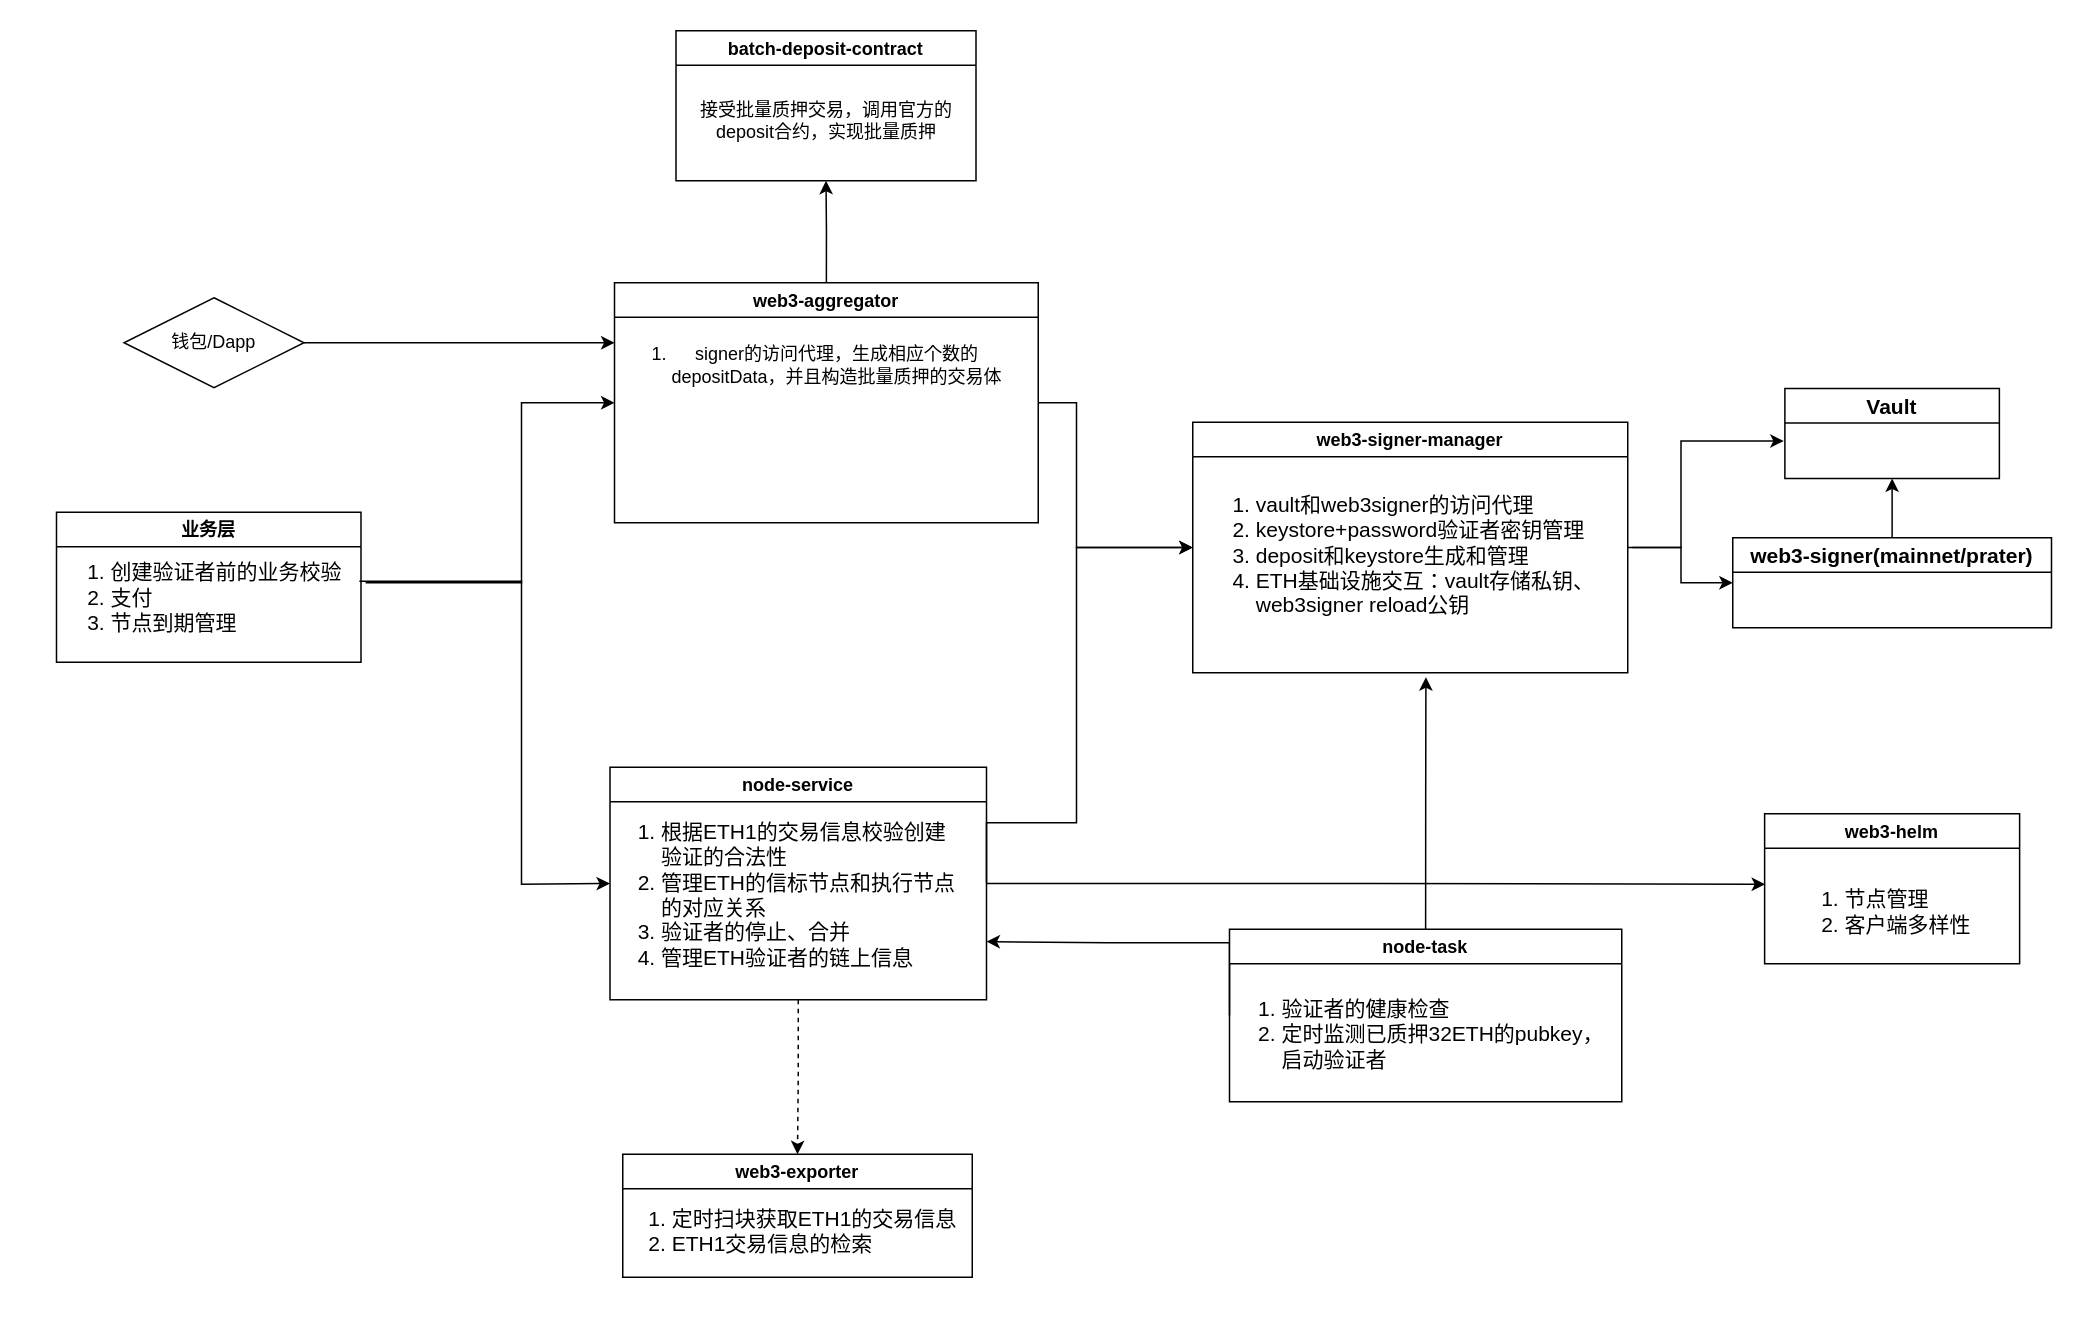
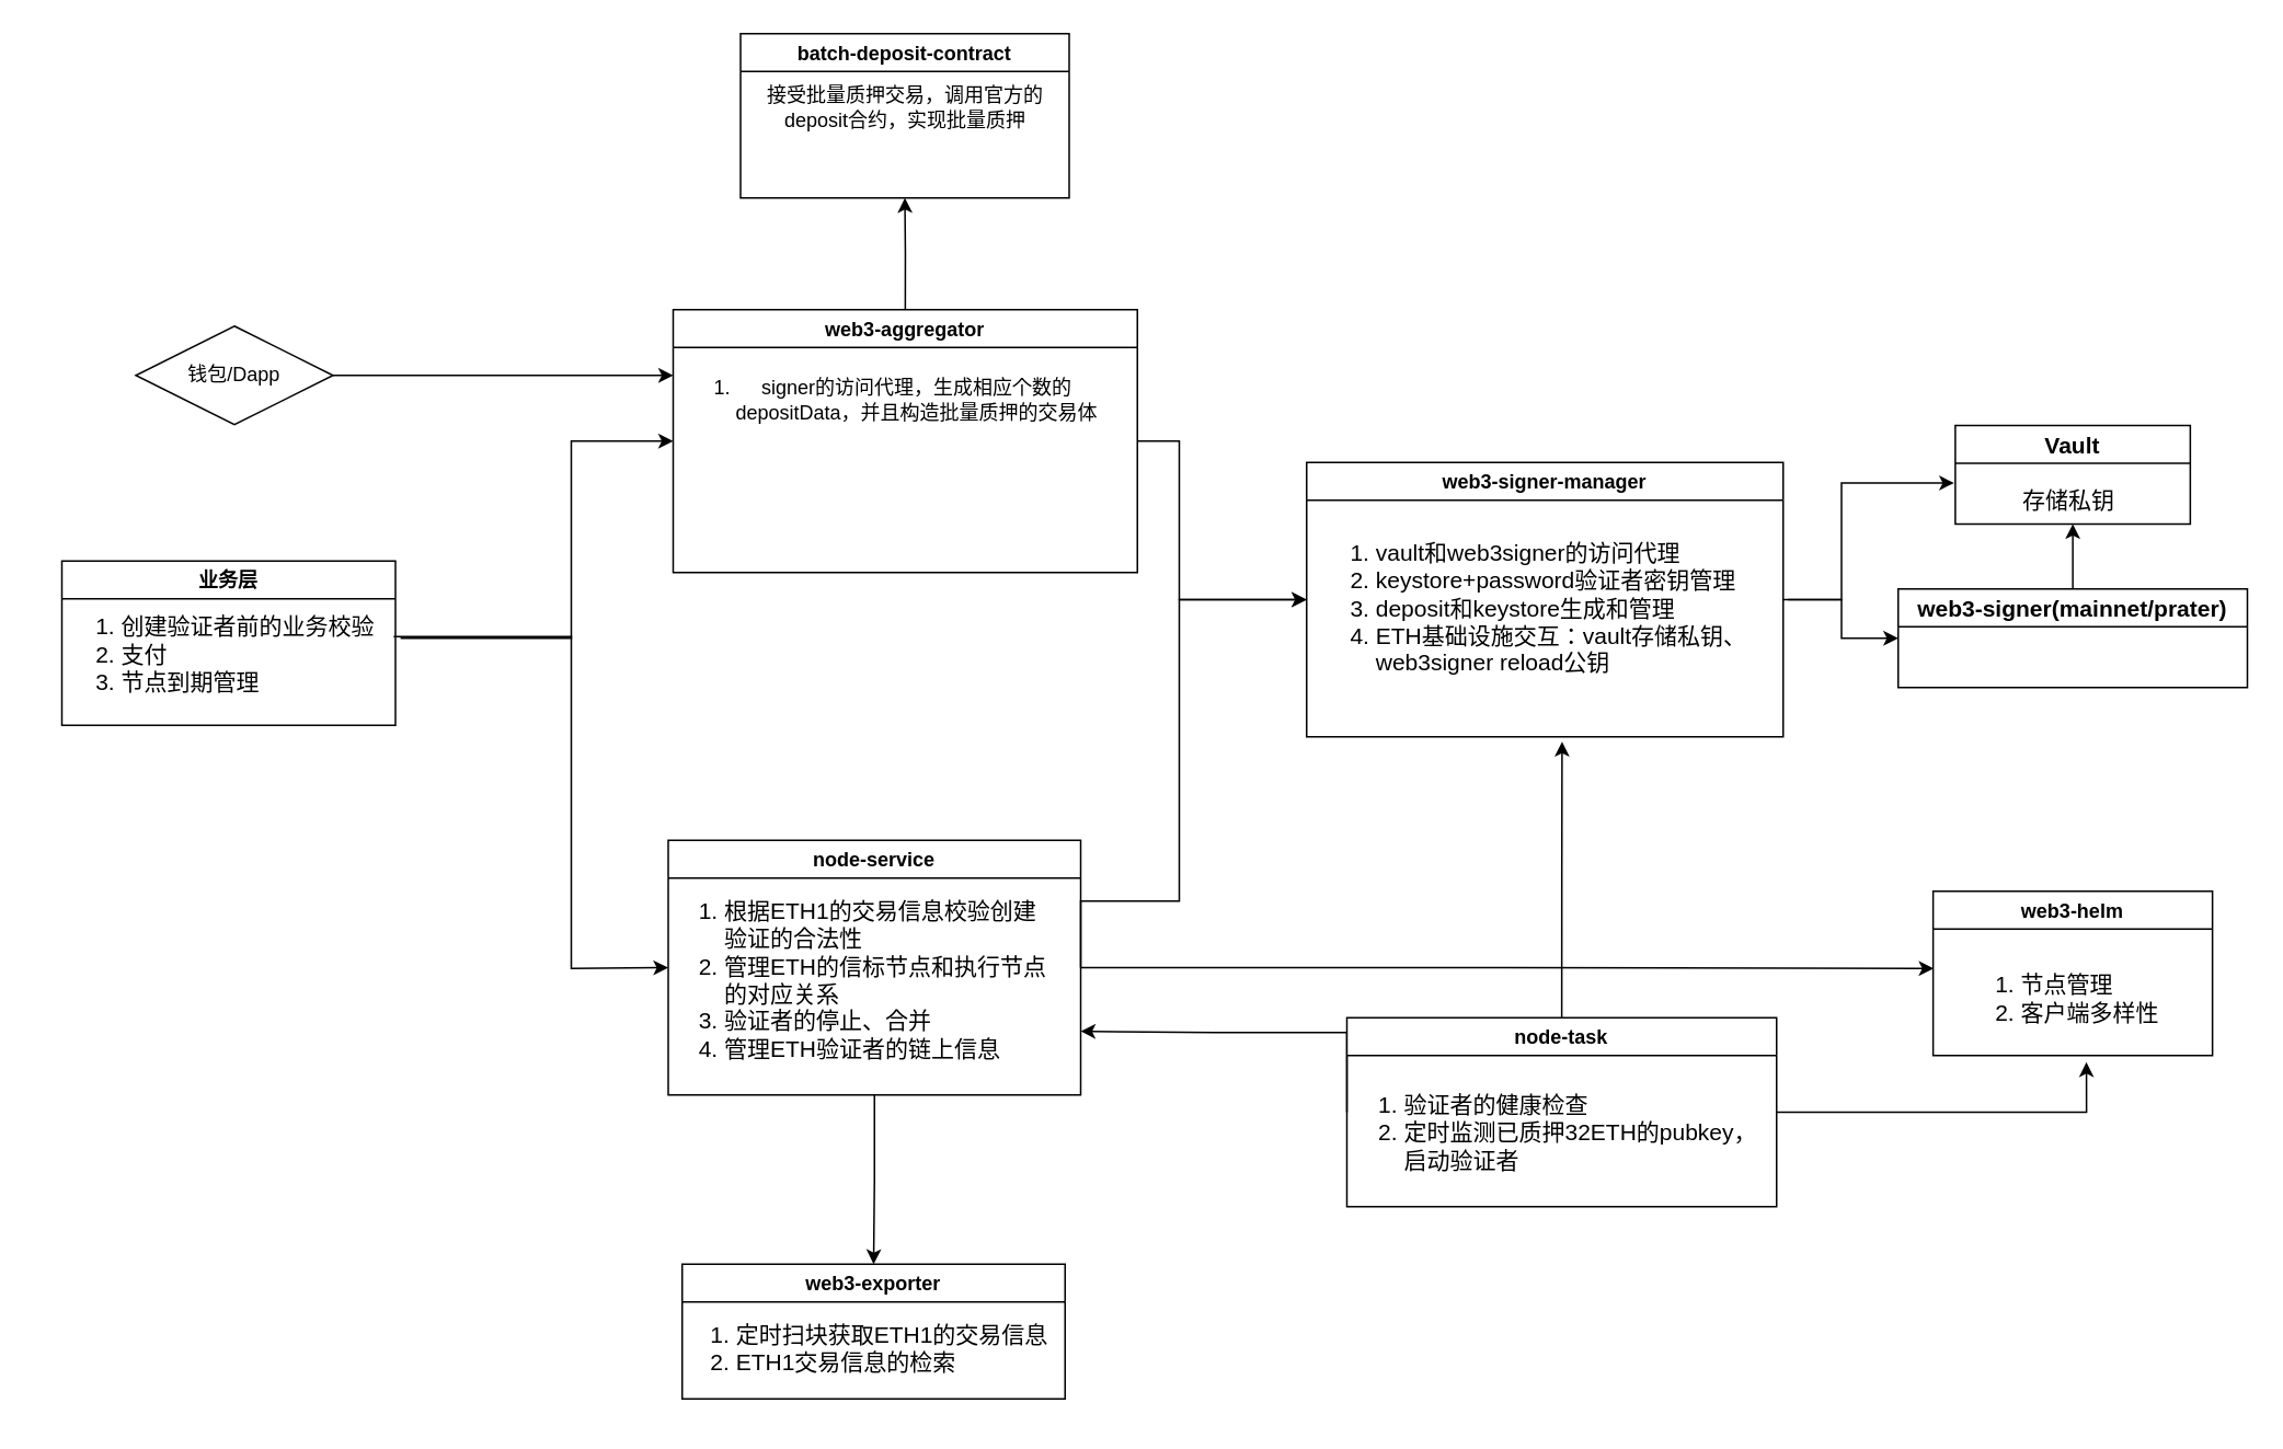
- <mxCell id="25" value="接受批量质押交易，调用官方的&lt;br&gt;deposit合约，实现批量质押" style="text;html=1;align=center;verticalAlign=middle;resizable=0;points=[];autosize=1;strokeColor=none;fillColor=none;" vertex="1" parent="24"><mxGeometry x="5" y="40" width="190" height="40" as="geometry" /></mxCell>
+ <mxCell id="25" value="接受批量质押交易，调用官方的&lt;br&gt;deposit合约，实现批量质押" style="text;html=1;align=center;verticalAlign=middle;resizable=0;points=[];autosize=1;strokeColor=none;fillColor=none;" vertex="1" parent="24"><mxGeometry x="5" y="25" width="190" height="40" as="geometry" /></mxCell>
+ <mxCell id="29" value="存储私钥" style="text;html=1;align=center;verticalAlign=middle;resizable=0;points=[];autosize=1;strokeColor=none;fillColor=none;fontSize=14;" parent="1" vertex="1"><mxGeometry x="1217.5" y="288.5" width="80" height="30" as="geometry" /></mxCell>
+ <mxCell id="15" style="edgeStyle=orthogonalEdgeStyle;rounded=0;orthogonalLoop=1;jettySize=auto;html=1;exitX=1;exitY=0.5;exitDx=0;exitDy=0;entryX=0.622;entryY=0.988;entryDx=0;entryDy=0;entryPerimeter=0;fontSize=14;" parent="1" source="16" target="33" edge="1"><mxGeometry relative="1" as="geometry" /></mxCell>
- <mxCell id="9" style="edgeStyle=orthogonalEdgeStyle;rounded=0;orthogonalLoop=1;jettySize=auto;html=1;exitX=0.5;exitY=1;exitDx=0;exitDy=0;entryX=0.5;entryY=0;entryDx=0;entryDy=0;fontSize=14;dashed=1;" parent="1" source="11" target="18" edge="1"><mxGeometry relative="1" as="geometry" /></mxCell>
+ <mxCell id="9" style="edgeStyle=orthogonalEdgeStyle;rounded=0;orthogonalLoop=1;jettySize=auto;html=1;exitX=0.5;exitY=1;exitDx=0;exitDy=0;entryX=0.5;entryY=0;entryDx=0;entryDy=0;fontSize=14;" parent="1" source="11" target="18" edge="1"><mxGeometry relative="1" as="geometry" /></mxCell>
